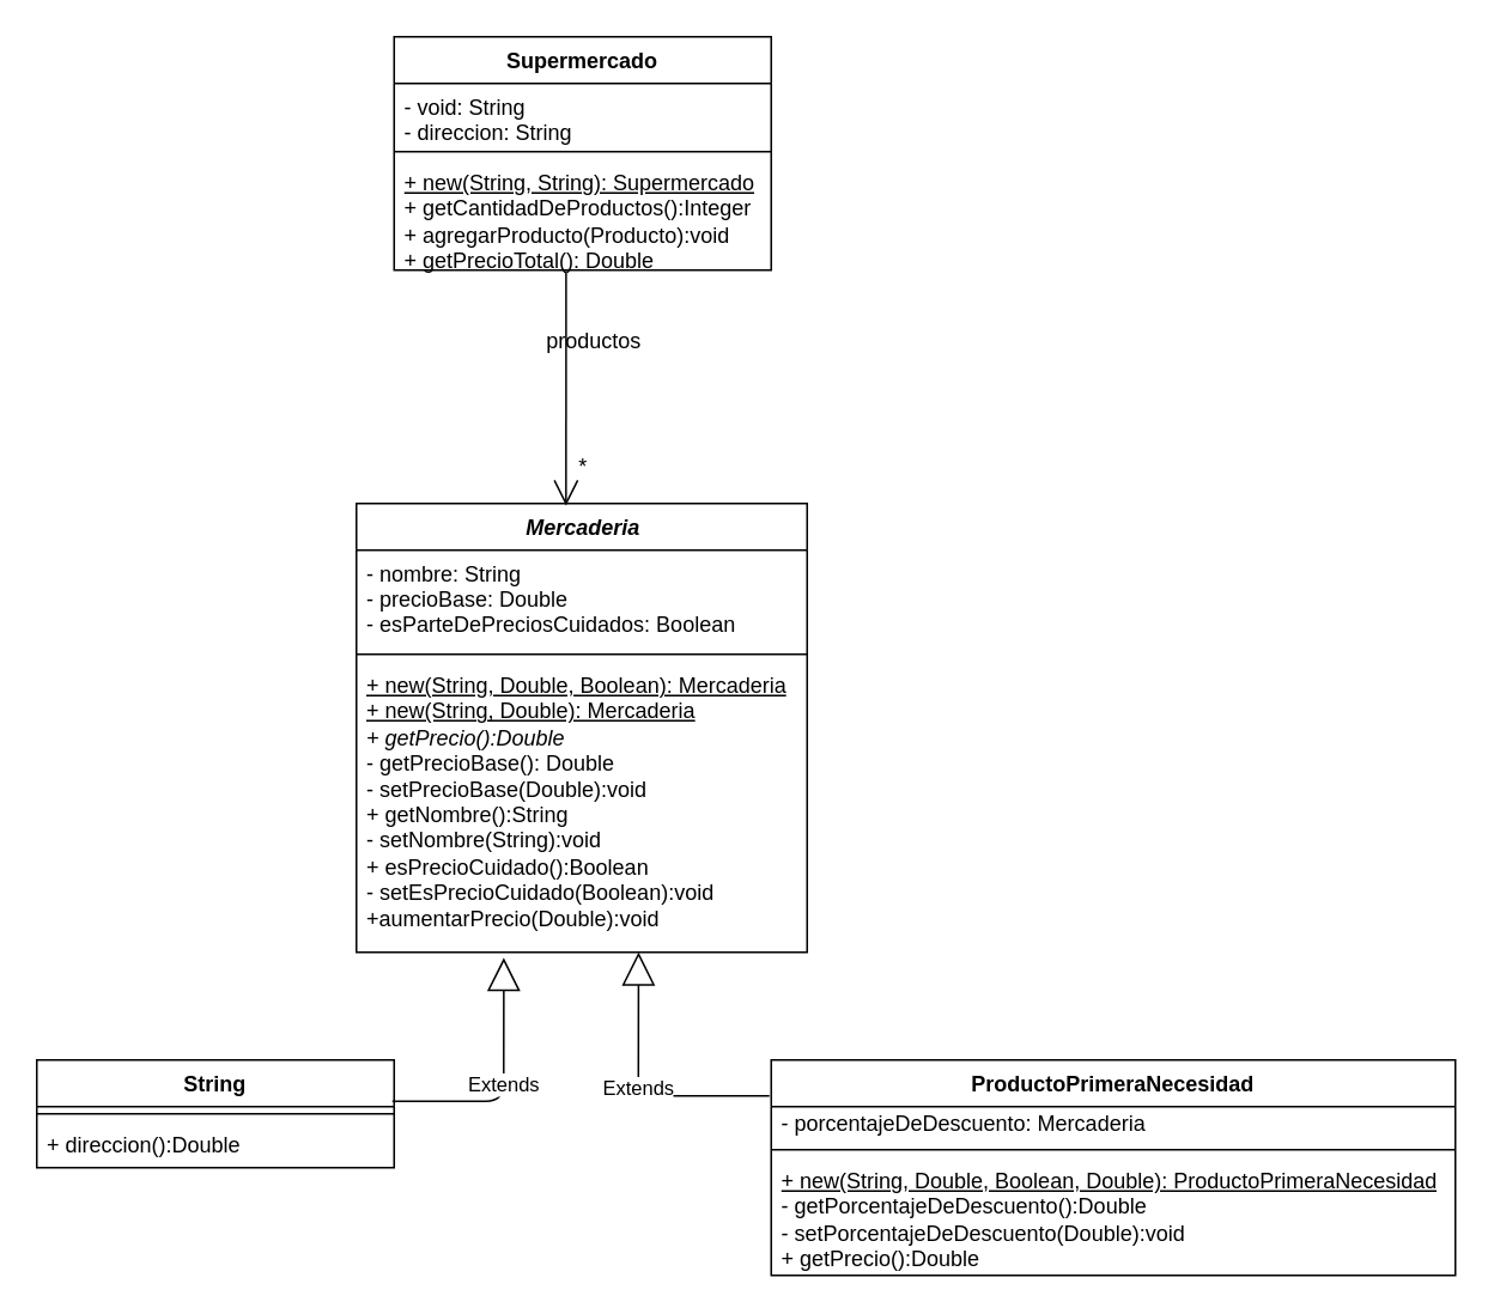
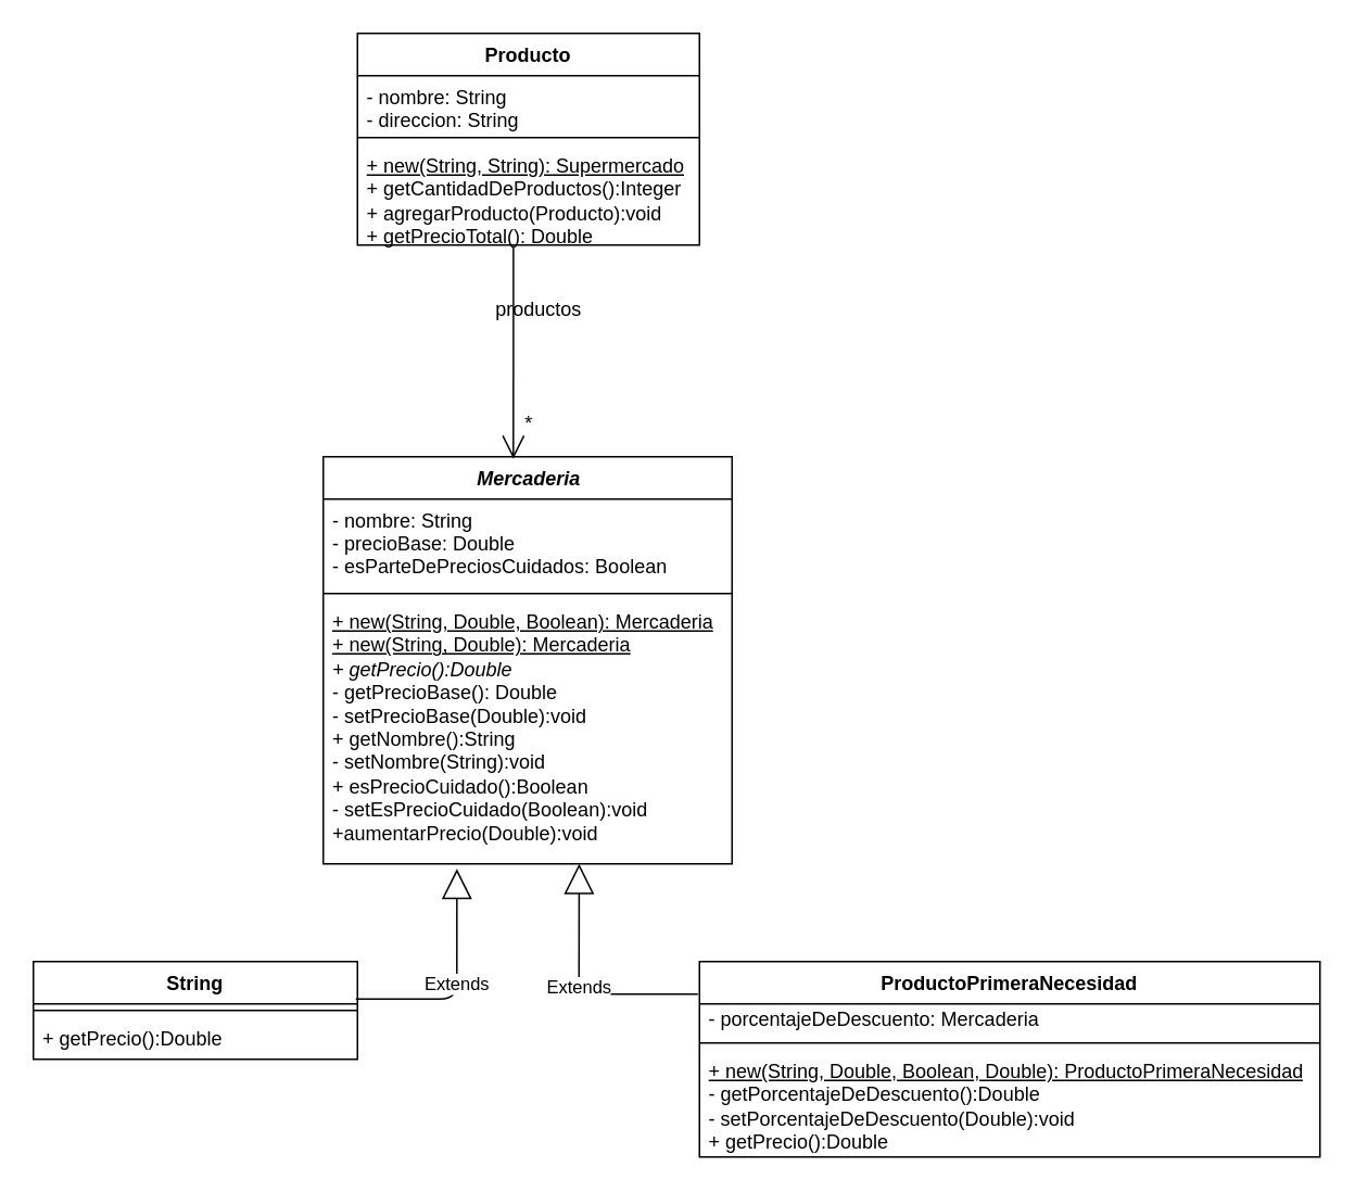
- <mxCell id="2" value="Supermercado" style="swimlane;fontStyle=1;align=center;verticalAlign=top;childLayout=stackLayout;horizontal=1;startSize=26;horizontalStack=0;resizeParent=1;resizeParentMax=0;resizeLast=0;collapsible=1;marginBottom=0;" parent="1" vertex="1"><mxGeometry x="219" y="20" width="210" height="130" as="geometry" /></mxCell>
+ <mxCell id="2" value="Producto" style="swimlane;fontStyle=1;align=center;verticalAlign=top;childLayout=stackLayout;horizontal=1;startSize=26;horizontalStack=0;resizeParent=1;resizeParentMax=0;resizeLast=0;collapsible=1;marginBottom=0;" parent="1" vertex="1"><mxGeometry x="219" y="20" width="210" height="130" as="geometry" /></mxCell>
- <mxCell id="3" value="- void: String&#10;- direccion: String" style="text;strokeColor=none;fillColor=none;align=left;verticalAlign=top;spacingLeft=4;spacingRight=4;overflow=hidden;rotatable=0;points=[[0,0.5],[1,0.5]];portConstraint=eastwest;" parent="2" vertex="1"><mxGeometry y="26" width="210" height="34" as="geometry" /></mxCell>
+ <mxCell id="3" value="- nombre: String&#10;- direccion: String" style="text;strokeColor=none;fillColor=none;align=left;verticalAlign=top;spacingLeft=4;spacingRight=4;overflow=hidden;rotatable=0;points=[[0,0.5],[1,0.5]];portConstraint=eastwest;" parent="2" vertex="1"><mxGeometry y="26" width="210" height="34" as="geometry" /></mxCell>
- <mxCell id="12" value="+ direccion():Double" style="text;strokeColor=none;fillColor=none;align=left;verticalAlign=top;spacingLeft=4;spacingRight=4;overflow=hidden;rotatable=0;points=[[0,0.5],[1,0.5]];portConstraint=eastwest;" parent="10" vertex="1"><mxGeometry y="34" width="199" height="26" as="geometry" /></mxCell>
+ <mxCell id="12" value="+ getPrecio():Double" style="text;strokeColor=none;fillColor=none;align=left;verticalAlign=top;spacingLeft=4;spacingRight=4;overflow=hidden;rotatable=0;points=[[0,0.5],[1,0.5]];portConstraint=eastwest;" parent="10" vertex="1"><mxGeometry y="34" width="199" height="26" as="geometry" /></mxCell>
